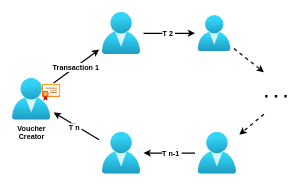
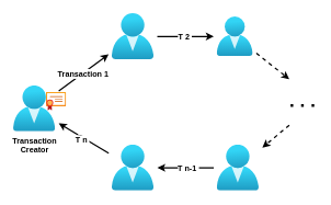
- <mxCell id="4" value="&lt;b&gt;Voucher&lt;br&gt;Creator&lt;/b&gt;" style="image;aspect=fixed;html=1;points=[];align=center;fontSize=12;image=img/lib/azure2/identity/Users.svg;fillOpacity=100;" parent="1" vertex="1"><mxGeometry x="20" y="130" width="64" height="70" as="geometry" /></mxCell>
+ <mxCell id="4" value="&lt;b&gt;Transaction&lt;br&gt;Creator&lt;/b&gt;" style="image;aspect=fixed;html=1;points=[];align=center;fontSize=12;image=img/lib/azure2/identity/Users.svg;fillOpacity=100;" parent="1" vertex="1"><mxGeometry x="20" y="130" width="64" height="70" as="geometry" /></mxCell>
